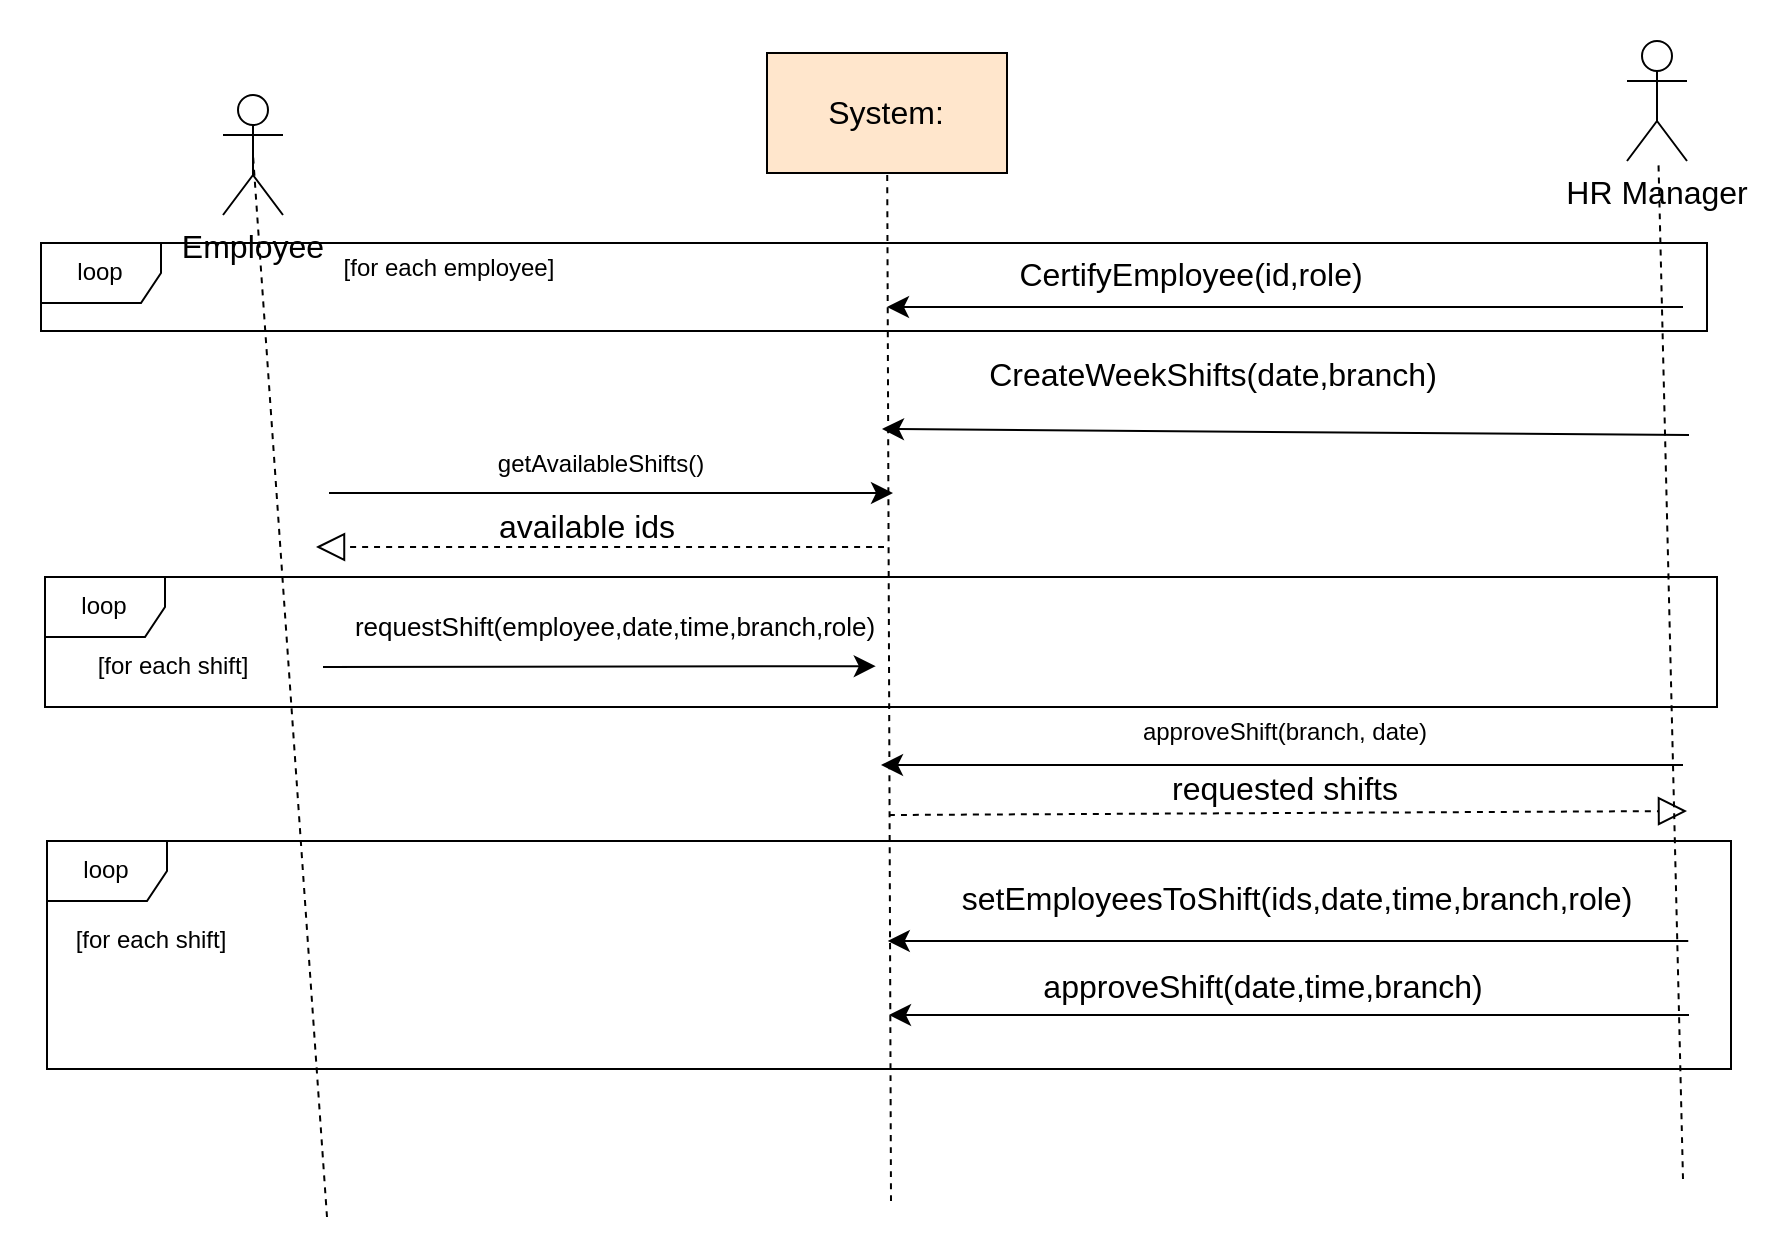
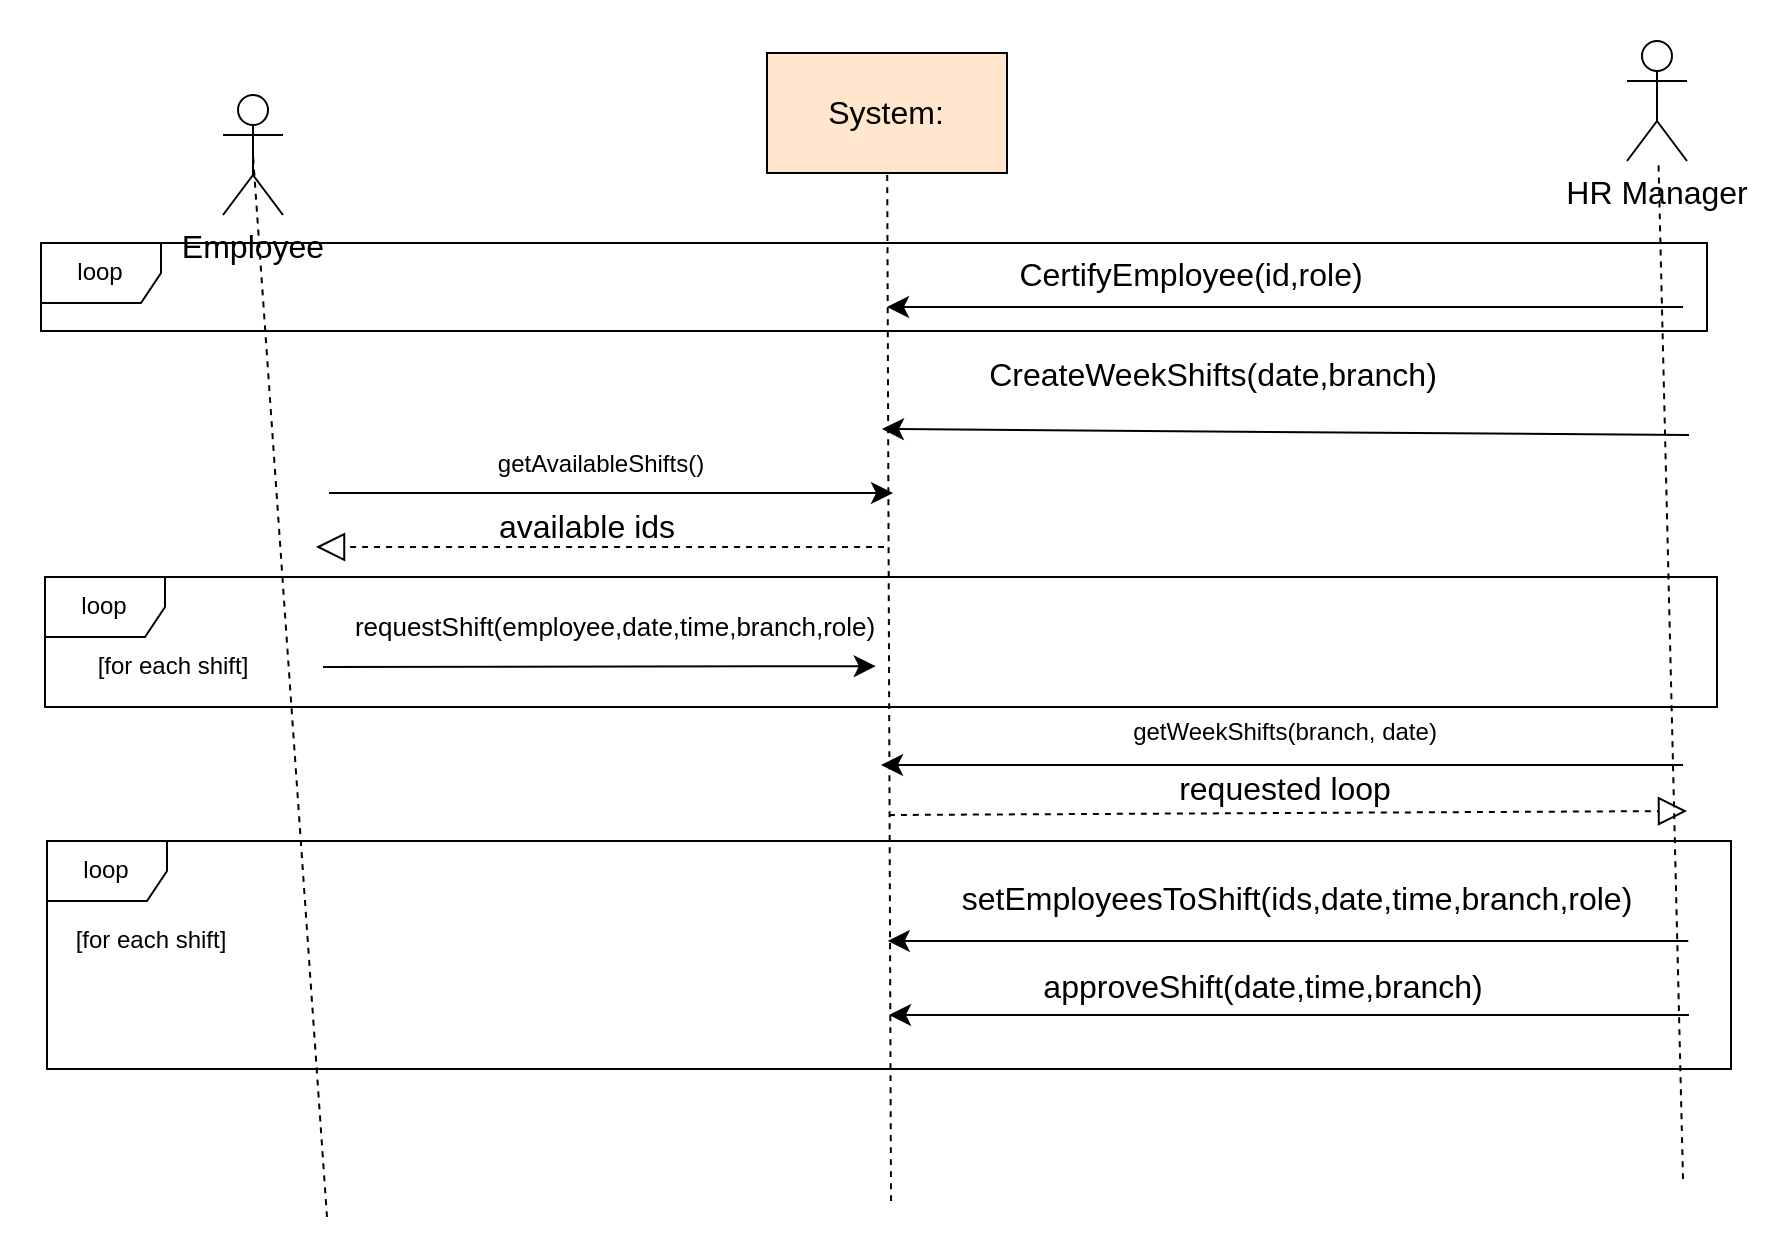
- <mxCell id="31" value="[for each employee]" style="text;html=1;align=center;verticalAlign=middle;resizable=0;points=[];autosize=1;strokeColor=none;fillColor=none;" parent="1" vertex="1"><mxGeometry x="162" y="121" width="123" height="26" as="geometry" /></mxCell>
- <mxCell id="27" value="approveShift(branch, date)" style="text;html=1;align=center;verticalAlign=middle;resizable=0;points=[];autosize=1;strokeColor=none;fillColor=none;" parent="1" vertex="1"><mxGeometry x="557" y="353" width="170" height="26" as="geometry" /></mxCell>
+ <mxCell id="27" value="getWeekShifts(branch, date)" style="text;html=1;align=center;verticalAlign=middle;resizable=0;points=[];autosize=1;strokeColor=none;fillColor=none;" parent="1" vertex="1"><mxGeometry x="557" y="353" width="170" height="26" as="geometry" /></mxCell>
- <mxCell id="21" value="requested shifts" style="text;html=1;align=center;verticalAlign=middle;resizable=0;points=[];autosize=1;strokeColor=none;fillColor=none;fontSize=16;" parent="1" vertex="1"><mxGeometry x="576.5" y="378" width="131" height="31" as="geometry" /></mxCell>
+ <mxCell id="21" value="requested loop" style="text;html=1;align=center;verticalAlign=middle;resizable=0;points=[];autosize=1;strokeColor=none;fillColor=none;fontSize=16;" parent="1" vertex="1"><mxGeometry x="576.5" y="378" width="131" height="31" as="geometry" /></mxCell>
